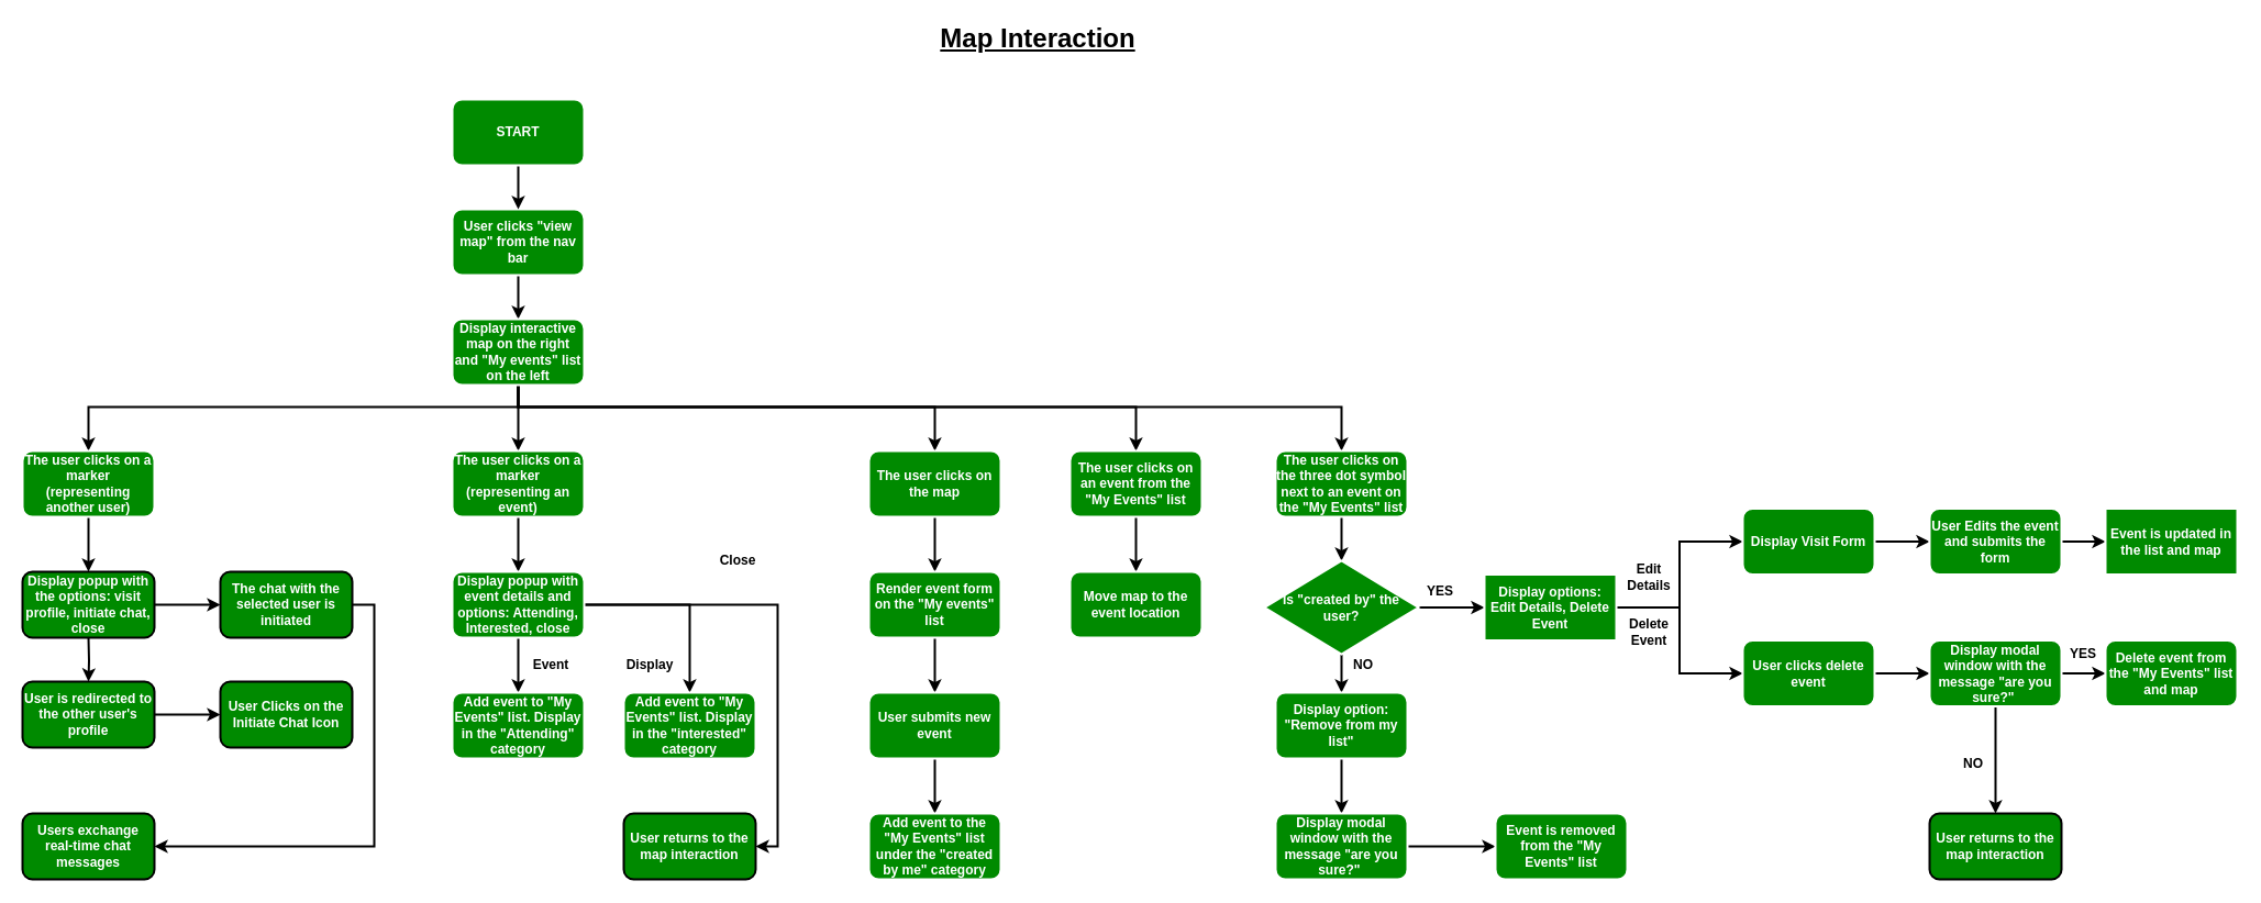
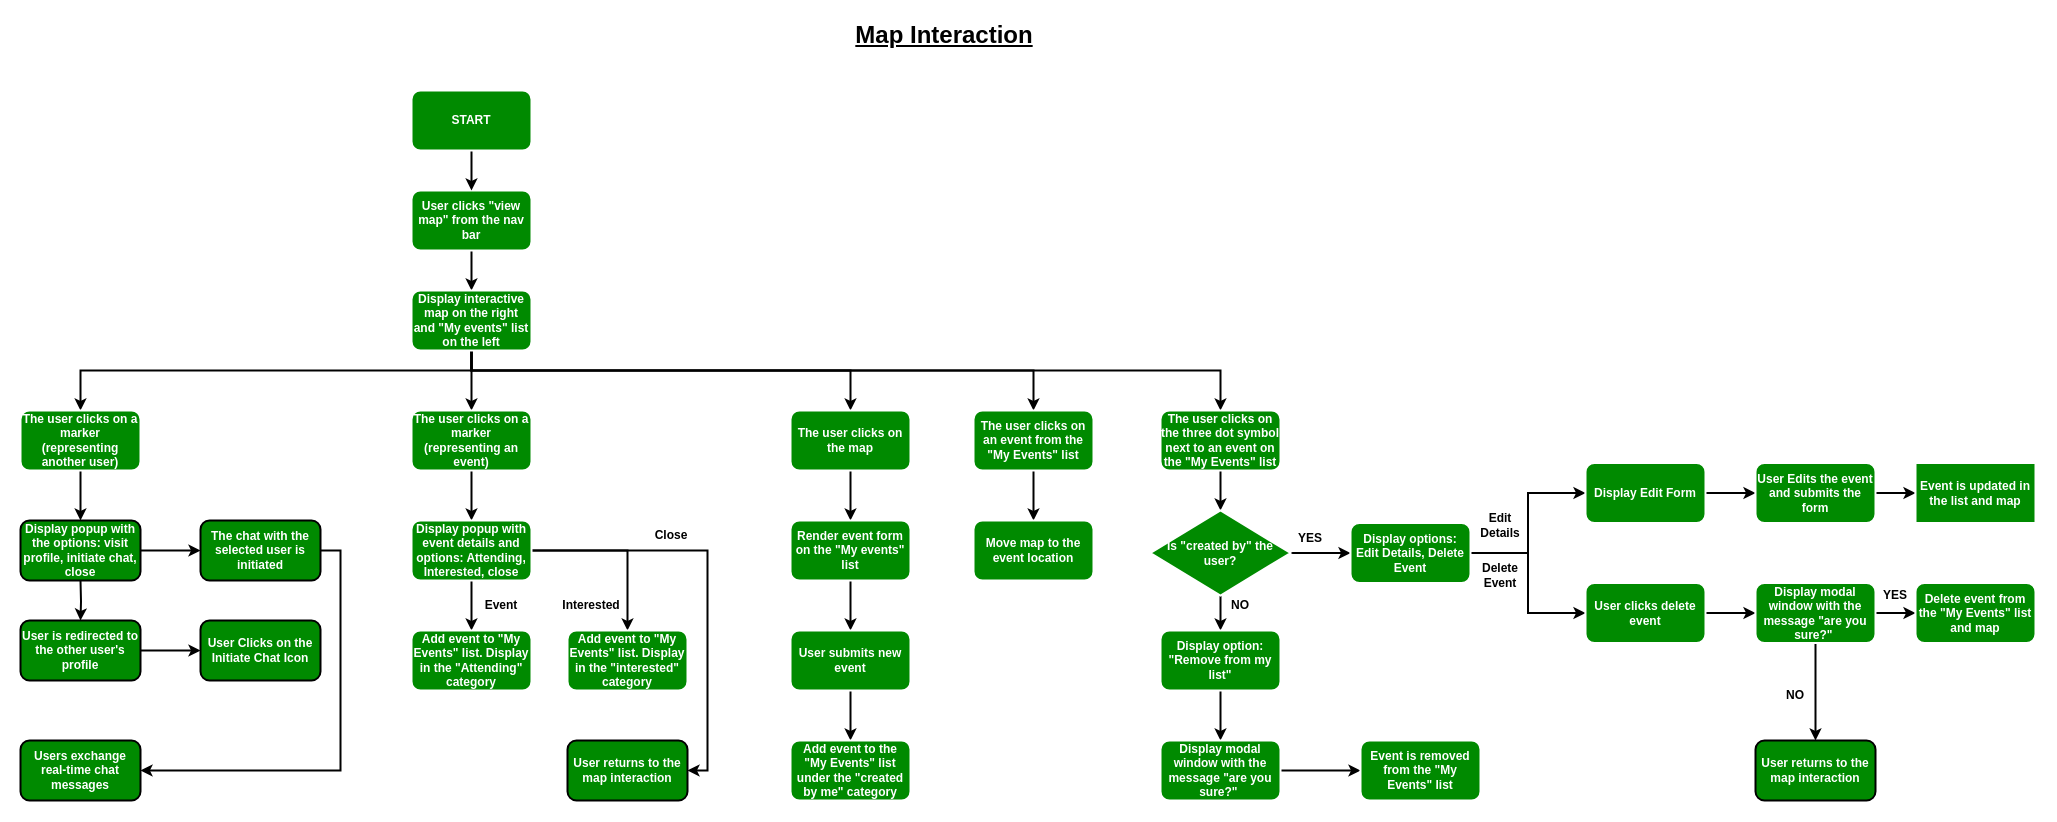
- <mxCell id="58" value="&lt;b&gt;Display Visit Form&lt;/b&gt;" style="rounded=1;whiteSpace=wrap;html=1;fillColor=#008a00;strokeColor=#FFFFFF;fontColor=#ffffff;strokeWidth=2;" parent="1" vertex="1"><mxGeometry x="1585" y="462.5" width="120" height="60" as="geometry" /></mxCell>
+ <mxCell id="58" value="&lt;b&gt;Display Edit Form&lt;/b&gt;" style="rounded=1;whiteSpace=wrap;html=1;fillColor=#008a00;strokeColor=#FFFFFF;fontColor=#ffffff;strokeWidth=2;" parent="1" vertex="1"><mxGeometry x="1585" y="462.5" width="120" height="60" as="geometry" /></mxCell>
- <mxCell id="31" value="&lt;b&gt;Close&lt;/b&gt;" style="text;strokeColor=none;align=center;fillColor=none;html=1;verticalAlign=middle;whiteSpace=wrap;rounded=0;" parent="1" vertex="1"><mxGeometry x="641" y="495" width="60" height="30" as="geometry" /></mxCell>
+ <mxCell id="31" value="&lt;b&gt;Close&lt;/b&gt;" style="text;strokeColor=none;align=center;fillColor=none;html=1;verticalAlign=middle;whiteSpace=wrap;rounded=0;" parent="1" vertex="1"><mxGeometry x="641" y="520" width="60" height="30" as="geometry" /></mxCell>
- <mxCell id="55" value="&lt;b&gt;Display options: Edit Details, Delete Event&lt;/b&gt;" style="whiteSpace=wrap;html=1;fillColor=#008a00;strokeColor=#FFFFFF;fontColor=#ffffff;strokeWidth=2;rounded=0;" parent="1" vertex="1"><mxGeometry x="1350" y="522.5" width="120" height="60" as="geometry" /></mxCell>
+ <mxCell id="55" value="&lt;b&gt;Display options: Edit Details, Delete Event&lt;/b&gt;" style="rounded=1;whiteSpace=wrap;html=1;fillColor=#008a00;strokeColor=#FFFFFF;fontColor=#ffffff;strokeWidth=2;" parent="1" vertex="1"><mxGeometry x="1350" y="522.5" width="120" height="60" as="geometry" /></mxCell>
- <mxCell id="30" value="&lt;b&gt;Display&lt;/b&gt;" style="text;strokeColor=none;align=center;fillColor=none;html=1;verticalAlign=middle;whiteSpace=wrap;rounded=0;" parent="1" vertex="1"><mxGeometry x="561" y="590" width="60" height="30" as="geometry" /></mxCell>
+ <mxCell id="30" value="&lt;b&gt;Interested&lt;/b&gt;" style="text;strokeColor=none;align=center;fillColor=none;html=1;verticalAlign=middle;whiteSpace=wrap;rounded=0;" parent="1" vertex="1"><mxGeometry x="561" y="590" width="60" height="30" as="geometry" /></mxCell>
